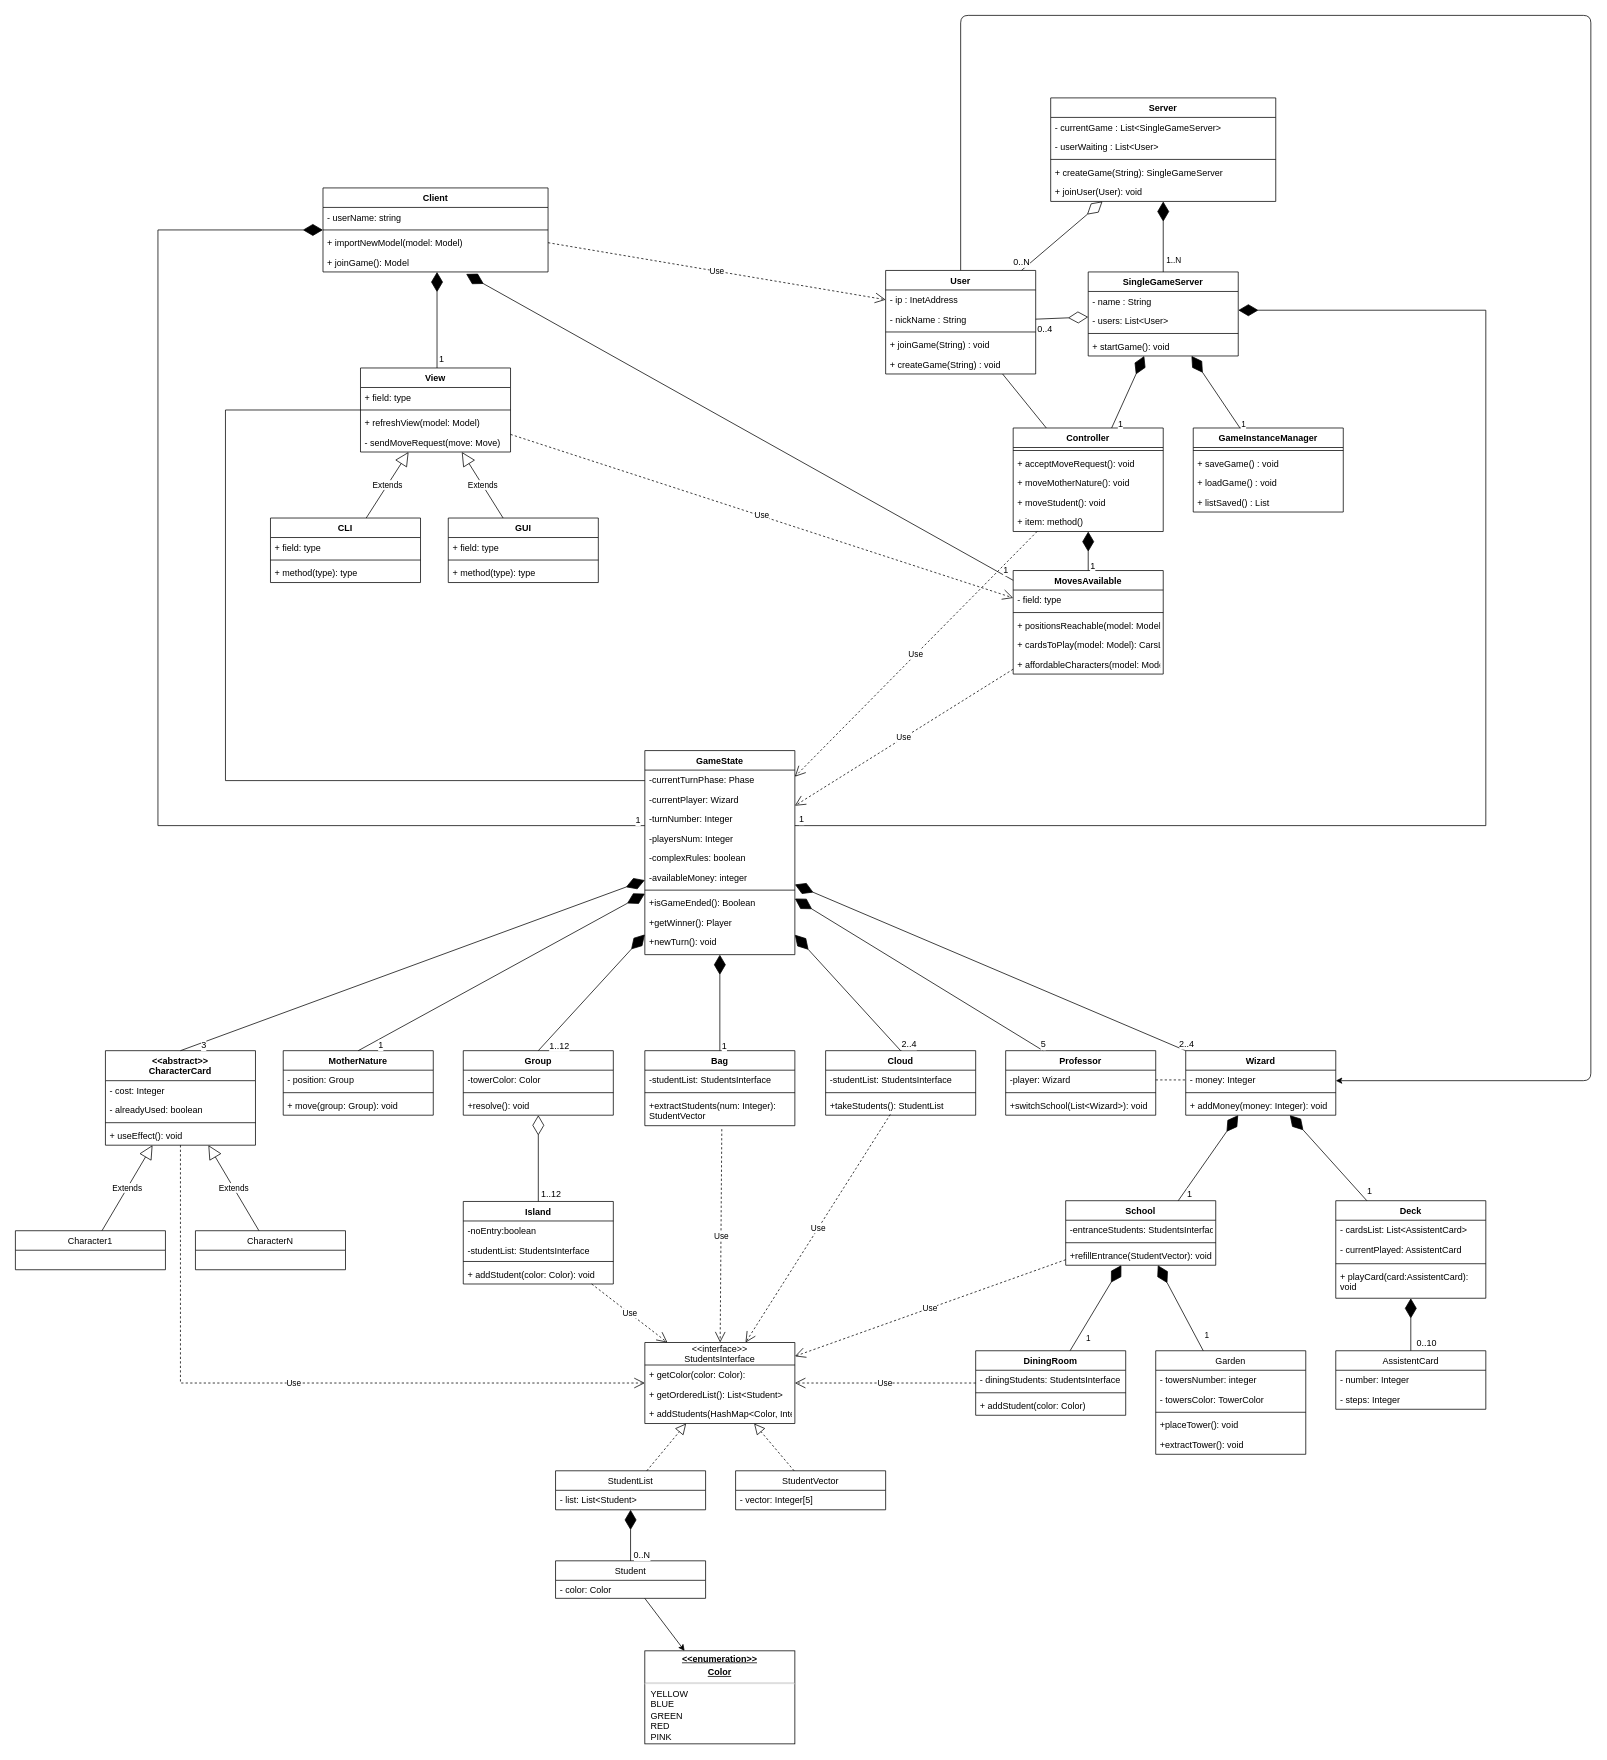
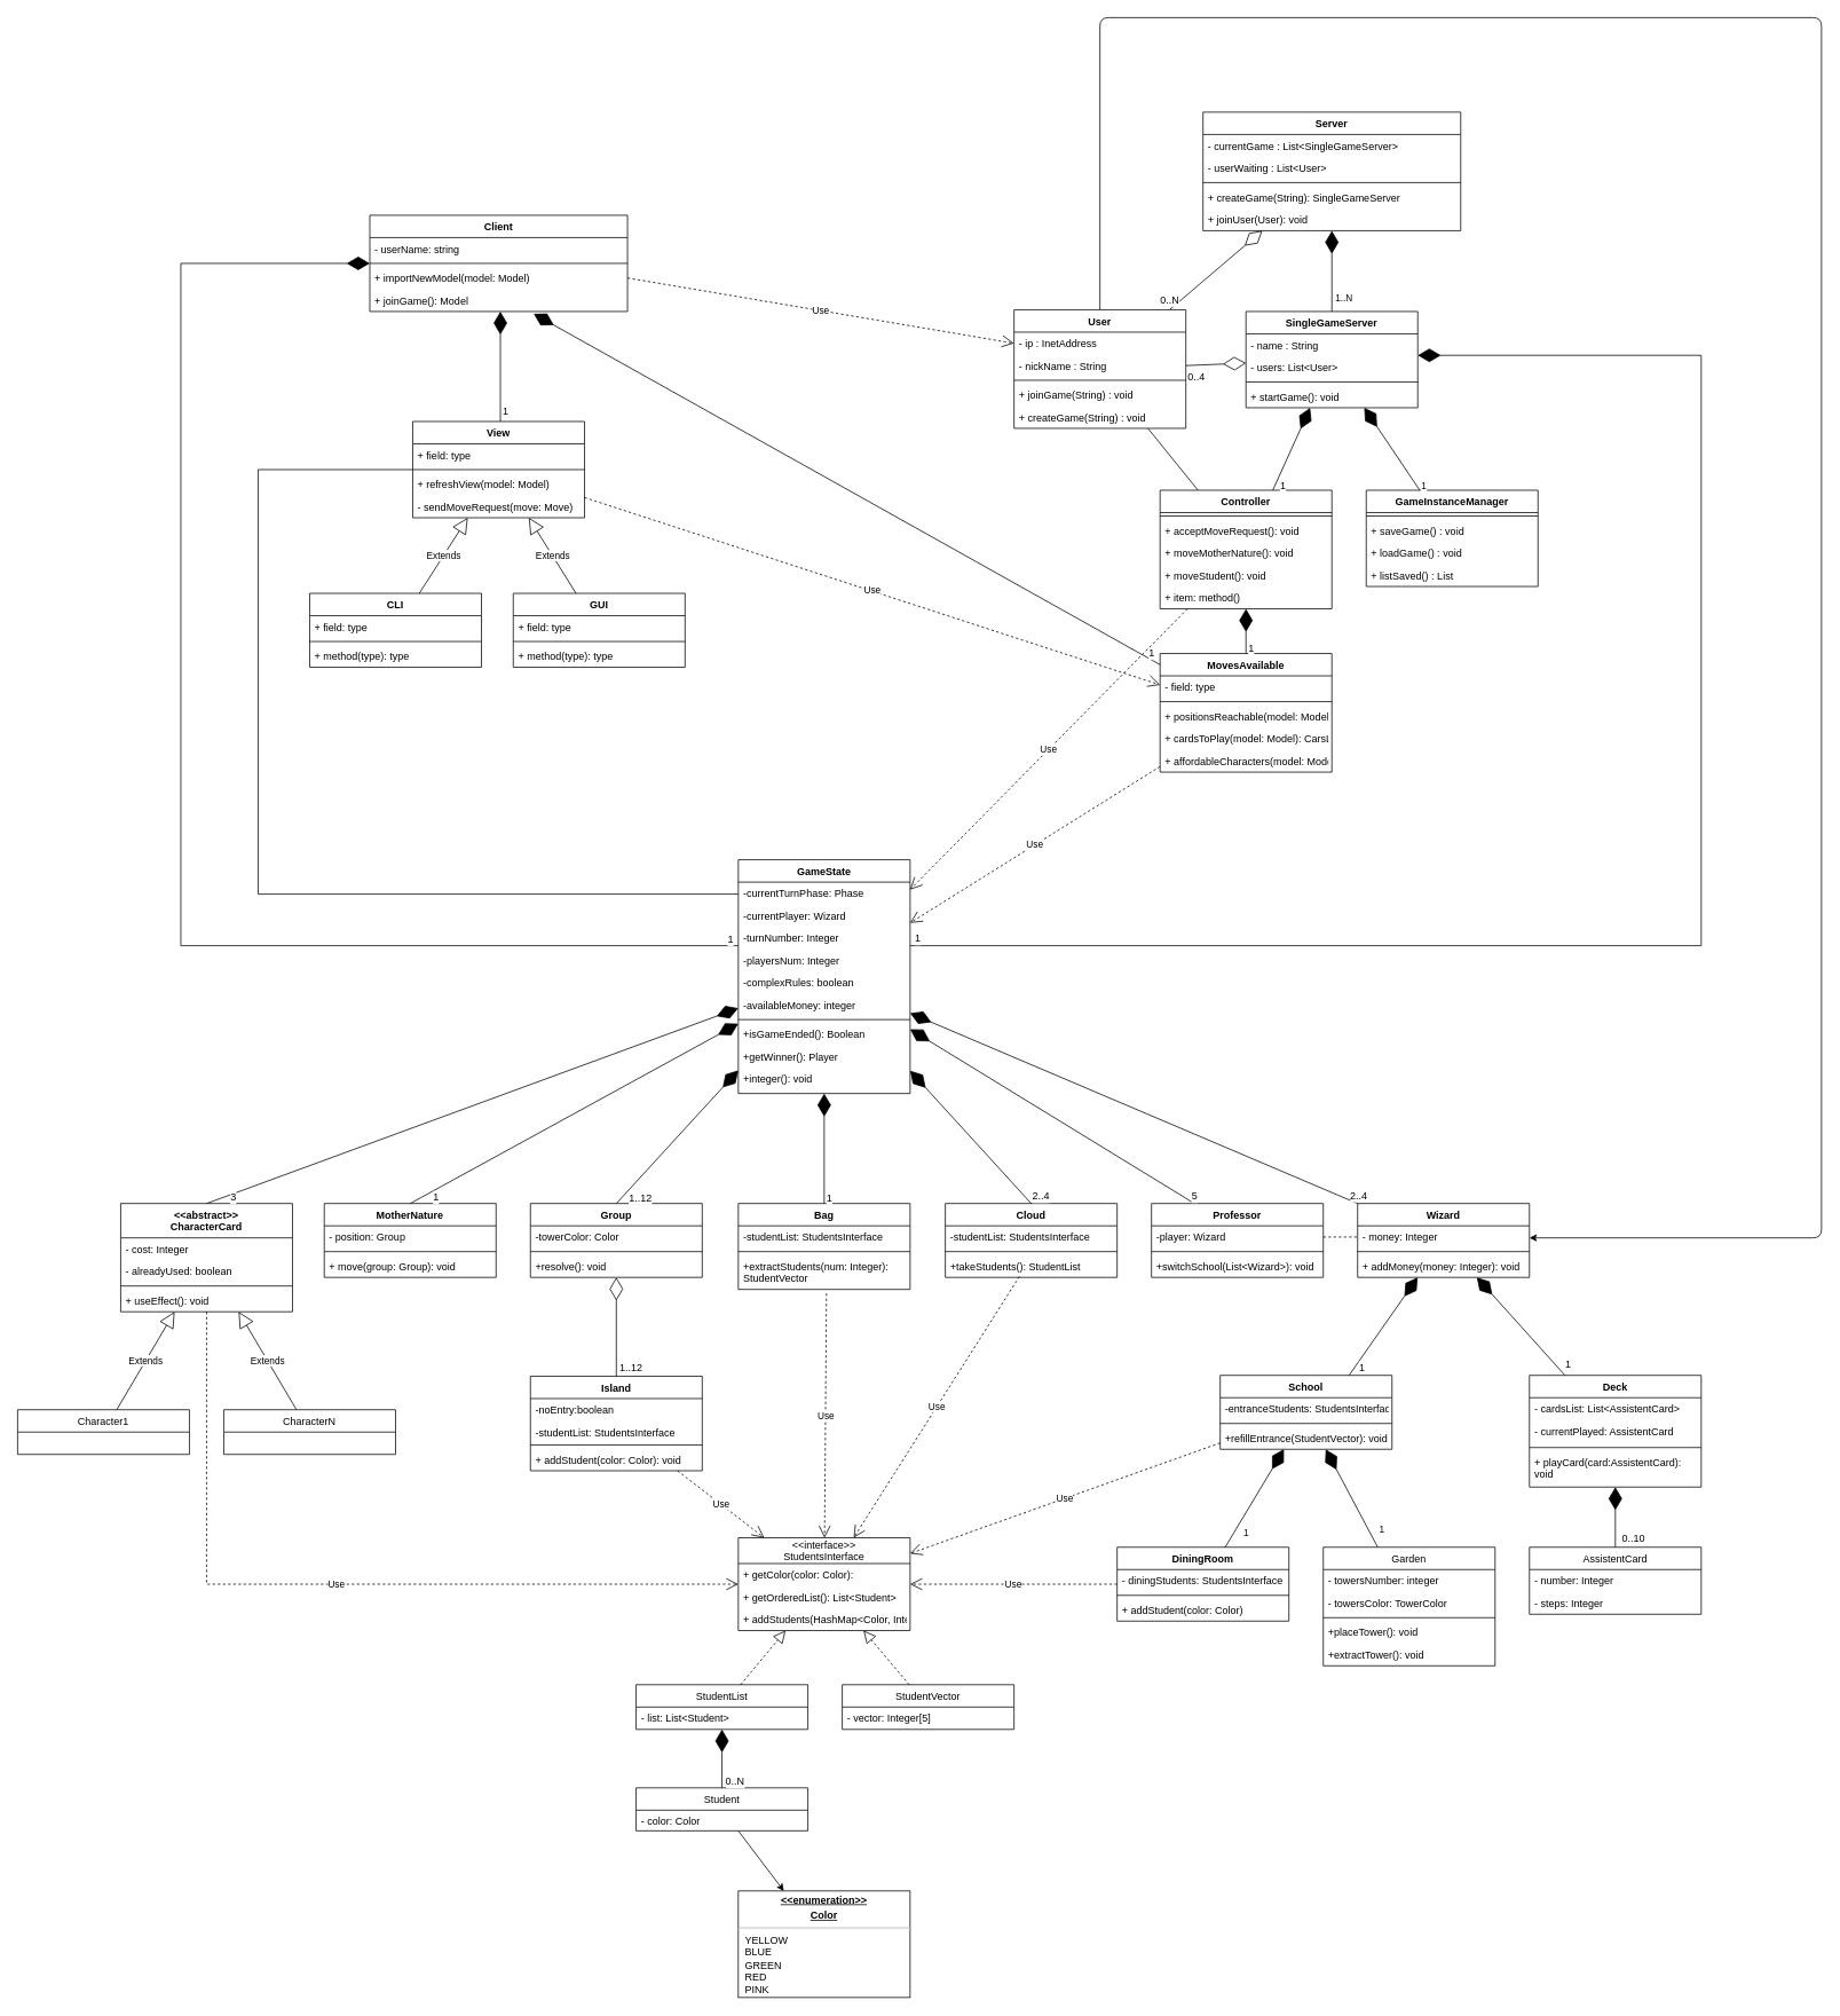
- <mxCell id="66" value="+newTurn(): void" style="text;strokeColor=none;fillColor=none;align=left;verticalAlign=top;spacingLeft=4;spacingRight=4;overflow=hidden;rotatable=0;points=[[0,0.5],[1,0.5]];portConstraint=eastwest;" parent="56" vertex="1"><mxGeometry y="242" width="200" height="30" as="geometry" /></mxCell>
+ <mxCell id="66" value="+integer(): void" style="text;strokeColor=none;fillColor=none;align=left;verticalAlign=top;spacingLeft=4;spacingRight=4;overflow=hidden;rotatable=0;points=[[0,0.5],[1,0.5]];portConstraint=eastwest;" parent="56" vertex="1"><mxGeometry y="242" width="200" height="30" as="geometry" /></mxCell>
